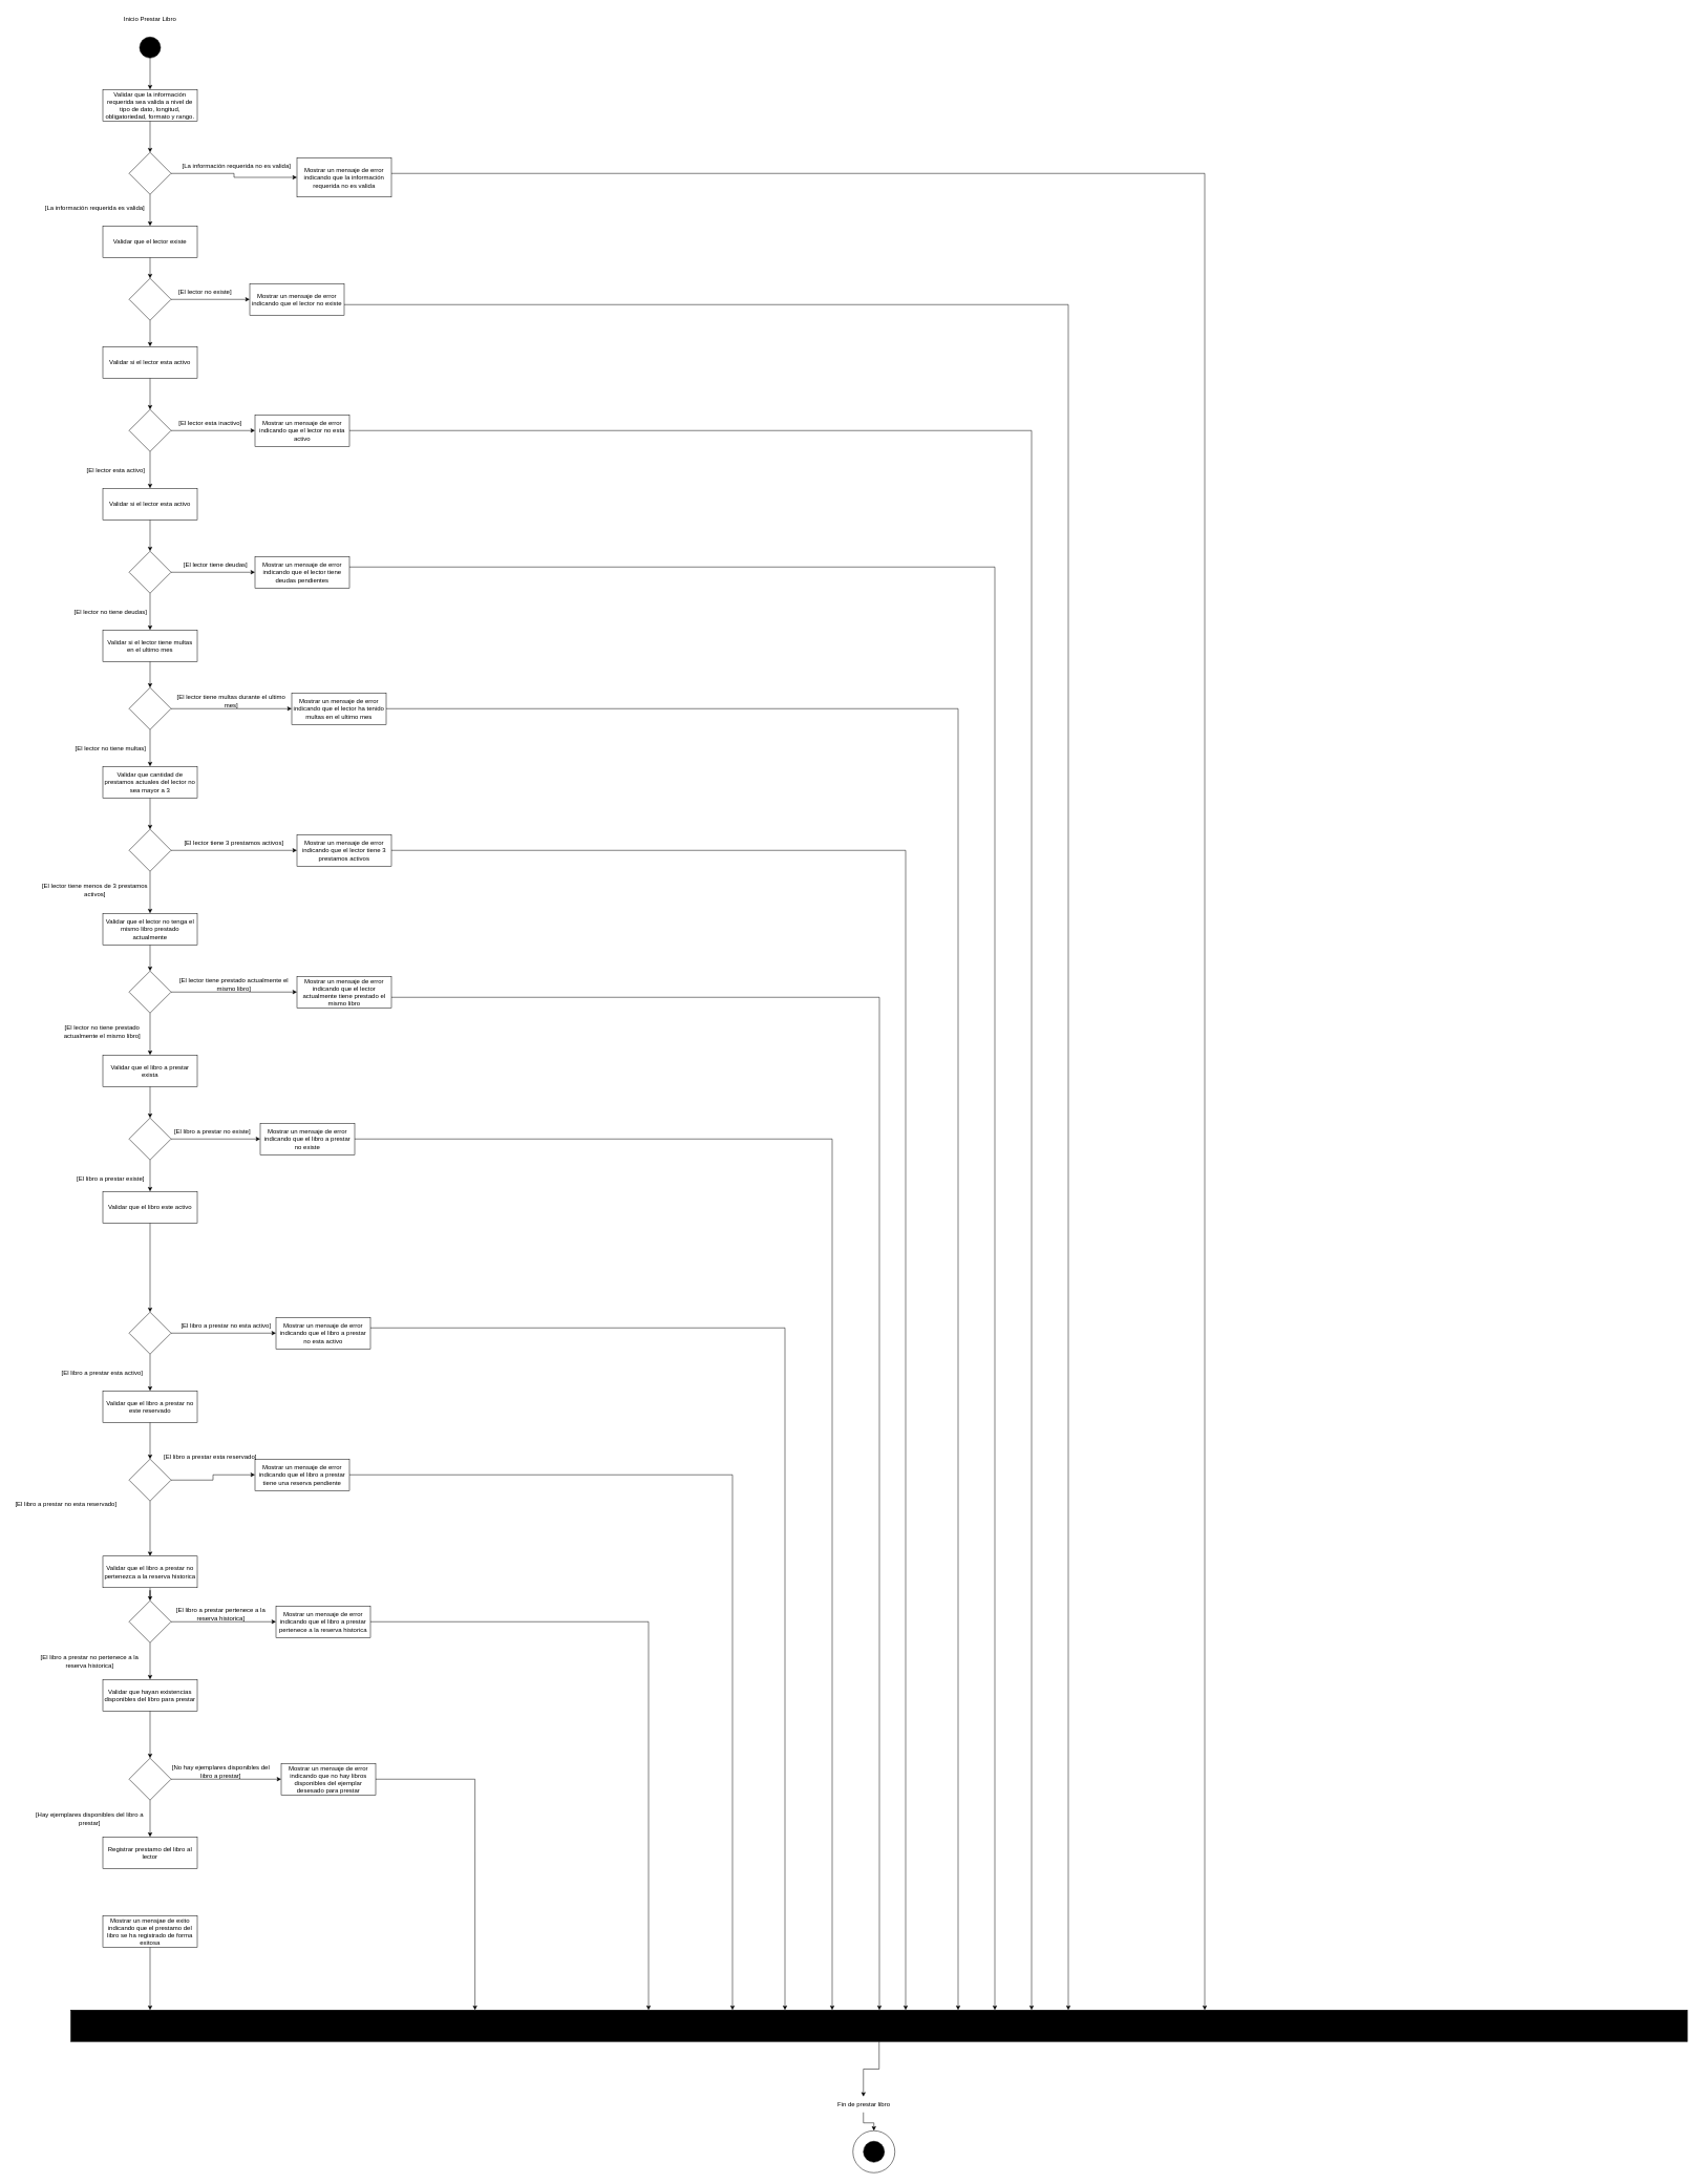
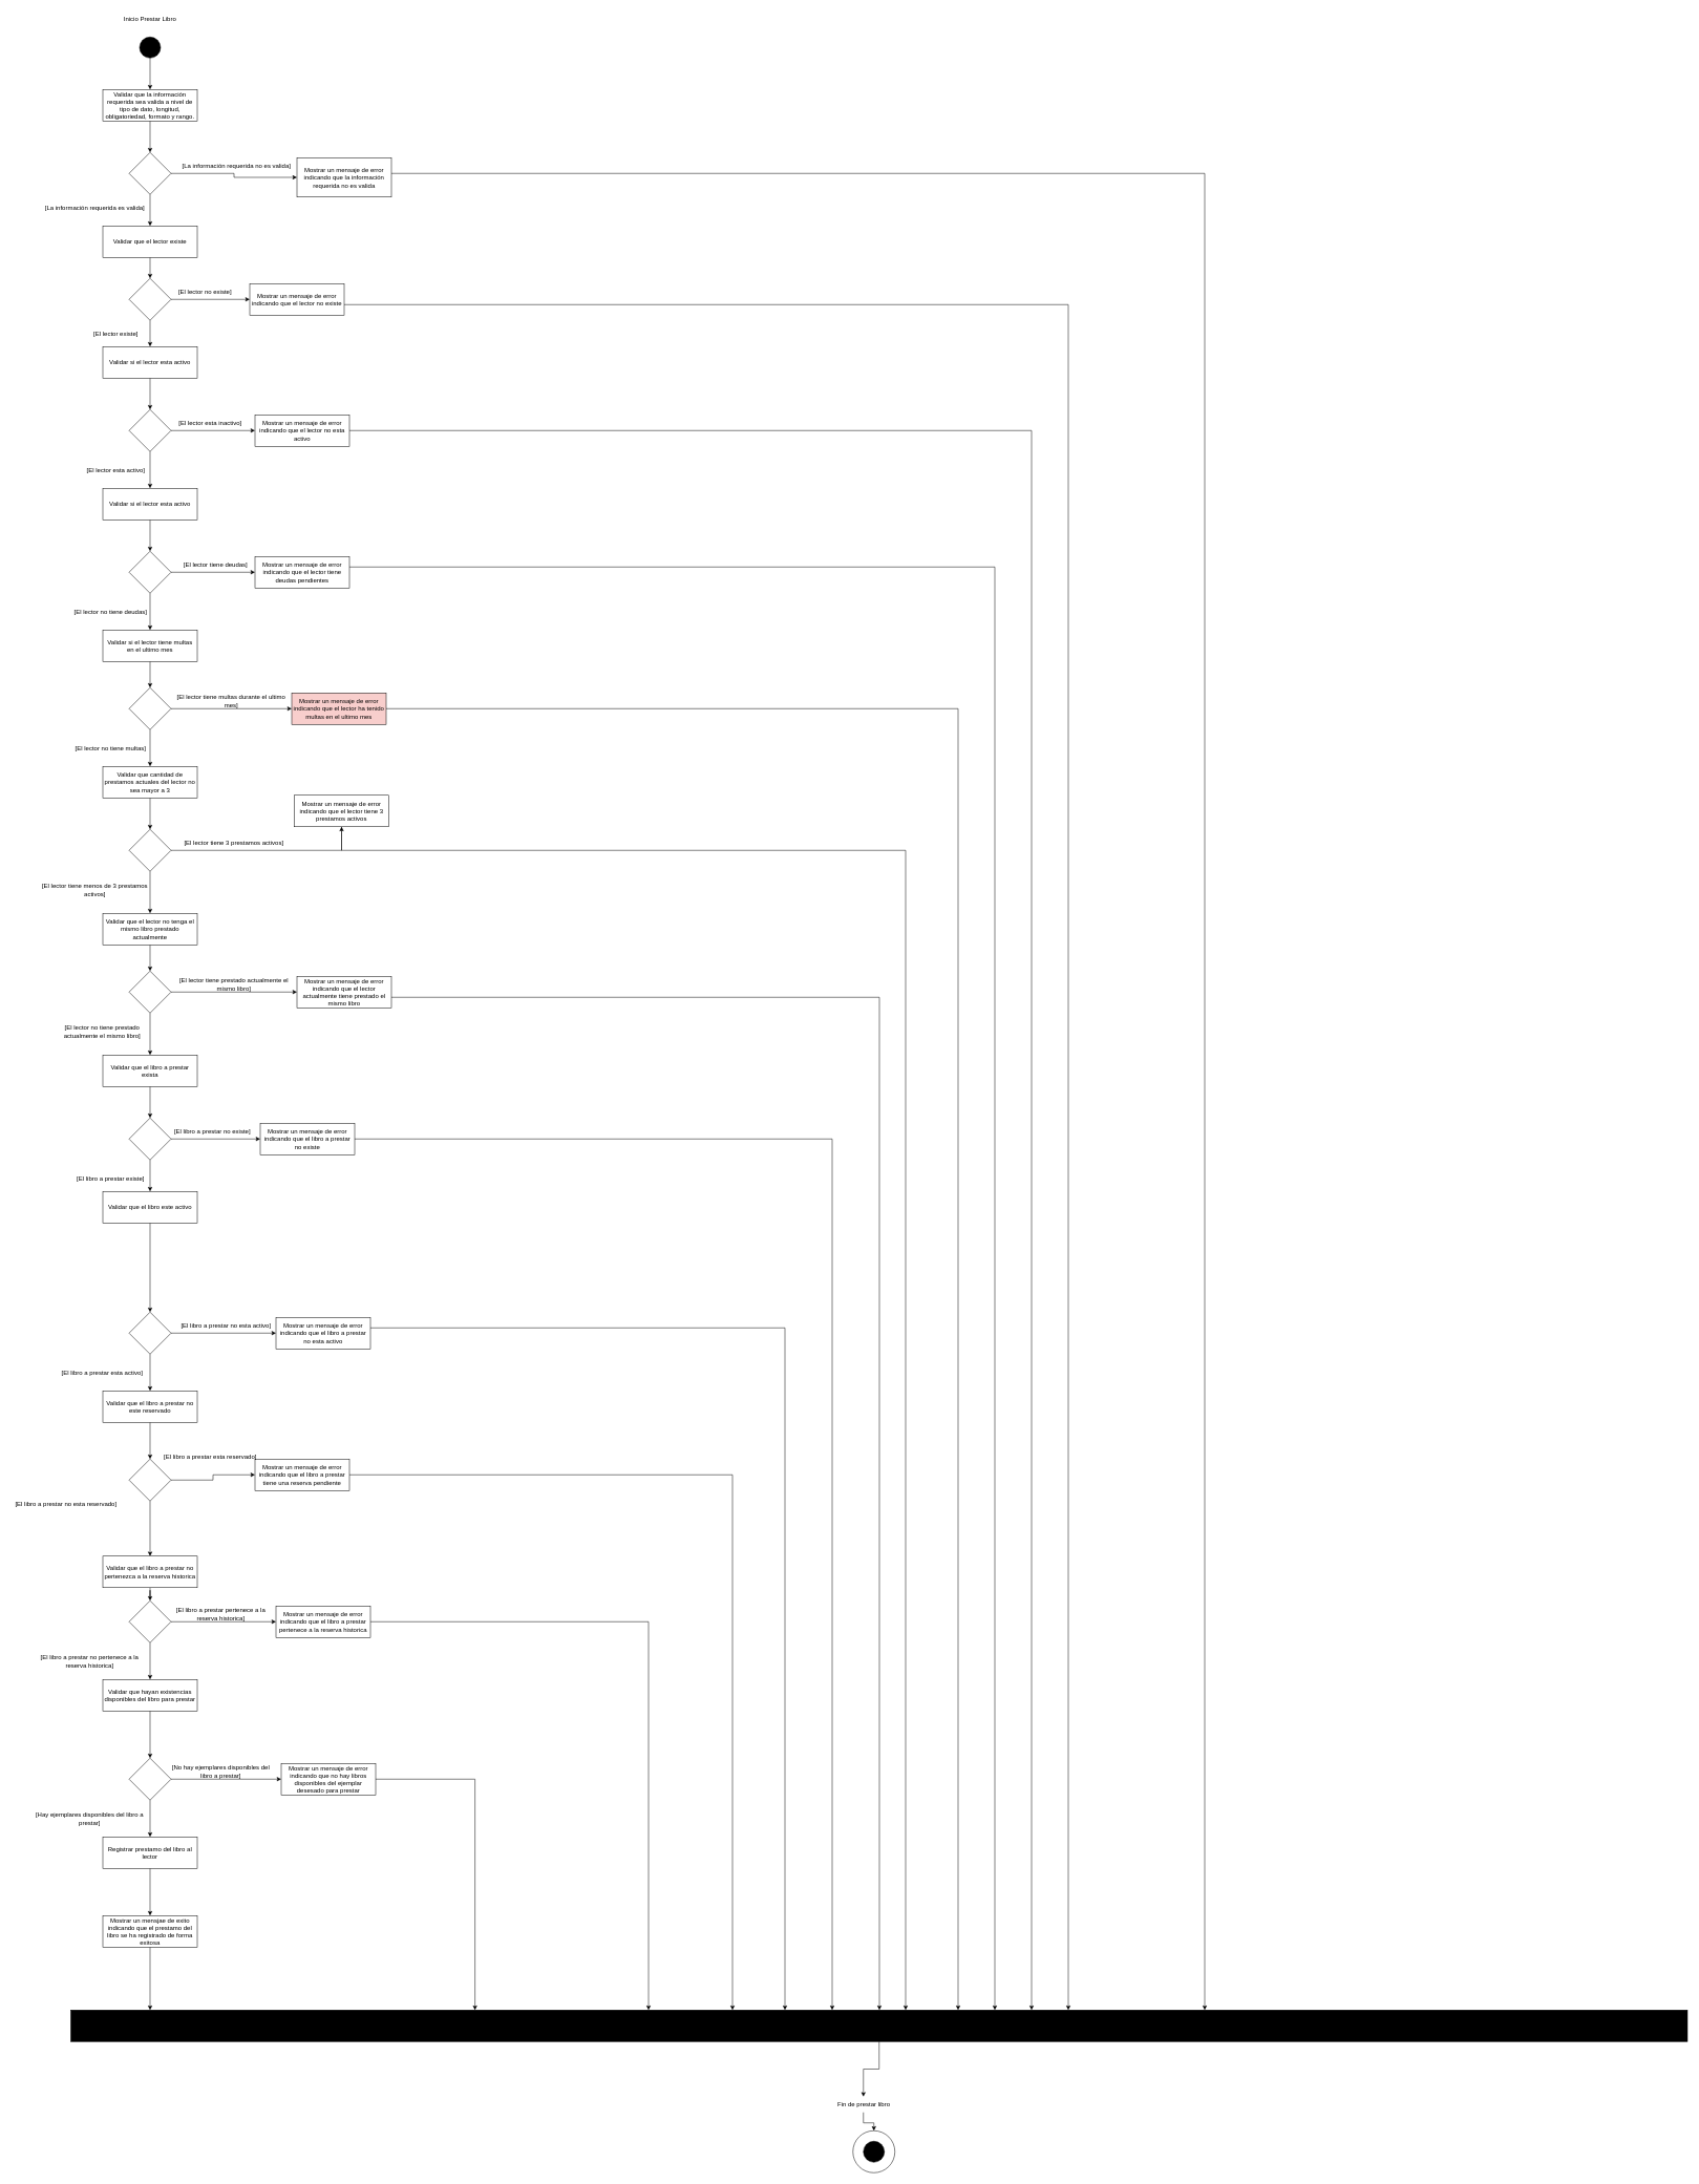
+ <mxCell id="25" value="[El lector existe]" style="text;html=1;strokeColor=none;fillColor=none;align=center;verticalAlign=middle;whiteSpace=wrap;rounded=0;" vertex="1" parent="1"><mxGeometry x="115" y="620" width="210" height="30" as="geometry" /></mxCell>
- <mxCell id="48" value="Mostrar un mensaje de error indicando que el lector ha tenido multas en el ultimo mes" style="rounded=0;whiteSpace=wrap;html=1;" vertex="1" parent="1"><mxGeometry x="555" y="1320" width="180" height="60" as="geometry" /></mxCell>
+ <mxCell id="48" value="Mostrar un mensaje de error indicando que el lector ha tenido multas en el ultimo mes" style="rounded=0;whiteSpace=wrap;html=1;fillColor=#f8cecc;" vertex="1" parent="1"><mxGeometry x="555" y="1320" width="180" height="60" as="geometry" /></mxCell>
- <mxCell id="57" value="Mostrar un mensaje de error indicando que el lector tiene 3 prestamos activos" style="rounded=0;whiteSpace=wrap;html=1;" vertex="1" parent="1"><mxGeometry x="565" y="1590" width="180" height="60" as="geometry" /></mxCell>
+ <mxCell id="57" value="Mostrar un mensaje de error indicando que el lector tiene 3 prestamos activos" style="rounded=0;whiteSpace=wrap;html=1;" vertex="1" parent="1"><mxGeometry x="560" y="1515" width="180" height="60" as="geometry" /></mxCell>
+ <mxCell id="112" style="edgeStyle=orthogonalEdgeStyle;rounded=0;orthogonalLoop=1;jettySize=auto;html=1;entryX=0.5;entryY=0;entryDx=0;entryDy=0;" edge="1" parent="1" source="113" target="116"><mxGeometry relative="1" as="geometry" /></mxCell>
